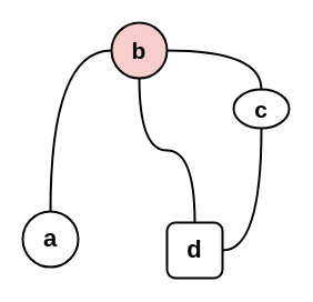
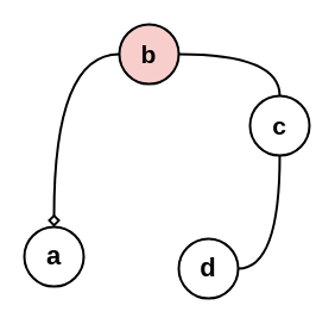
- <mxCell id="9" value="&lt;font size=&quot;1&quot; style=&quot;&quot;&gt;&lt;b style=&quot;font-size: 21px;&quot;&gt;c&lt;/b&gt;&lt;/font&gt;" style="ellipse;whiteSpace=wrap;html=1;aspect=fixed;strokeWidth=2;" parent="1" vertex="1"><mxGeometry x="210" y="80" width="50" height="35" as="geometry" /></mxCell>
+ <mxCell id="9" value="&lt;font size=&quot;1&quot; style=&quot;&quot;&gt;&lt;b style=&quot;font-size: 21px;&quot;&gt;c&lt;/b&gt;&lt;/font&gt;" style="ellipse;whiteSpace=wrap;html=1;aspect=fixed;strokeWidth=2;" parent="1" vertex="1"><mxGeometry x="210" y="80" width="50" height="50" as="geometry" /></mxCell>
- <mxCell id="4" style="edgeStyle=orthogonalEdgeStyle;rounded=0;orthogonalLoop=1;jettySize=auto;html=1;exitX=0.5;exitY=1;exitDx=0;exitDy=0;strokeWidth=2;endArrow=none;endFill=0;curved=1;" parent="1" source="5" target="7" edge="1"><mxGeometry relative="1" as="geometry" /></mxCell>
- <mxCell id="2" style="edgeStyle=orthogonalEdgeStyle;rounded=0;orthogonalLoop=1;jettySize=auto;html=1;exitX=0;exitY=0.5;exitDx=0;exitDy=0;entryX=0.5;entryY=0;entryDx=0;entryDy=0;strokeWidth=2;endArrow=none;endFill=0;curved=1;" parent="1" source="5" target="6" edge="1"><mxGeometry relative="1" as="geometry" /></mxCell>
+ <mxCell id="2" style="edgeStyle=orthogonalEdgeStyle;rounded=0;orthogonalLoop=1;jettySize=auto;html=1;exitX=0;exitY=0.5;exitDx=0;exitDy=0;entryX=0.5;entryY=0;entryDx=0;entryDy=0;strokeWidth=2;endArrow=diamond;endFill=0;curved=1;" parent="1" source="5" target="6" edge="1"><mxGeometry relative="1" as="geometry" /></mxCell>
- <mxCell id="7" value="&lt;font size=&quot;1&quot; style=&quot;&quot;&gt;&lt;b style=&quot;font-size: 22px;&quot;&gt;d&lt;/b&gt;&lt;/font&gt;" style="whiteSpace=wrap;html=1;aspect=fixed;strokeWidth=2;rounded=1;" parent="1" vertex="1"><mxGeometry x="150" y="200" width="50" height="50" as="geometry" /></mxCell>
+ <mxCell id="7" value="&lt;font size=&quot;1&quot; style=&quot;&quot;&gt;&lt;b style=&quot;font-size: 22px;&quot;&gt;d&lt;/b&gt;&lt;/font&gt;" style="ellipse;whiteSpace=wrap;html=1;aspect=fixed;strokeWidth=2;" parent="1" vertex="1"><mxGeometry x="150" y="200" width="50" height="50" as="geometry" /></mxCell>
